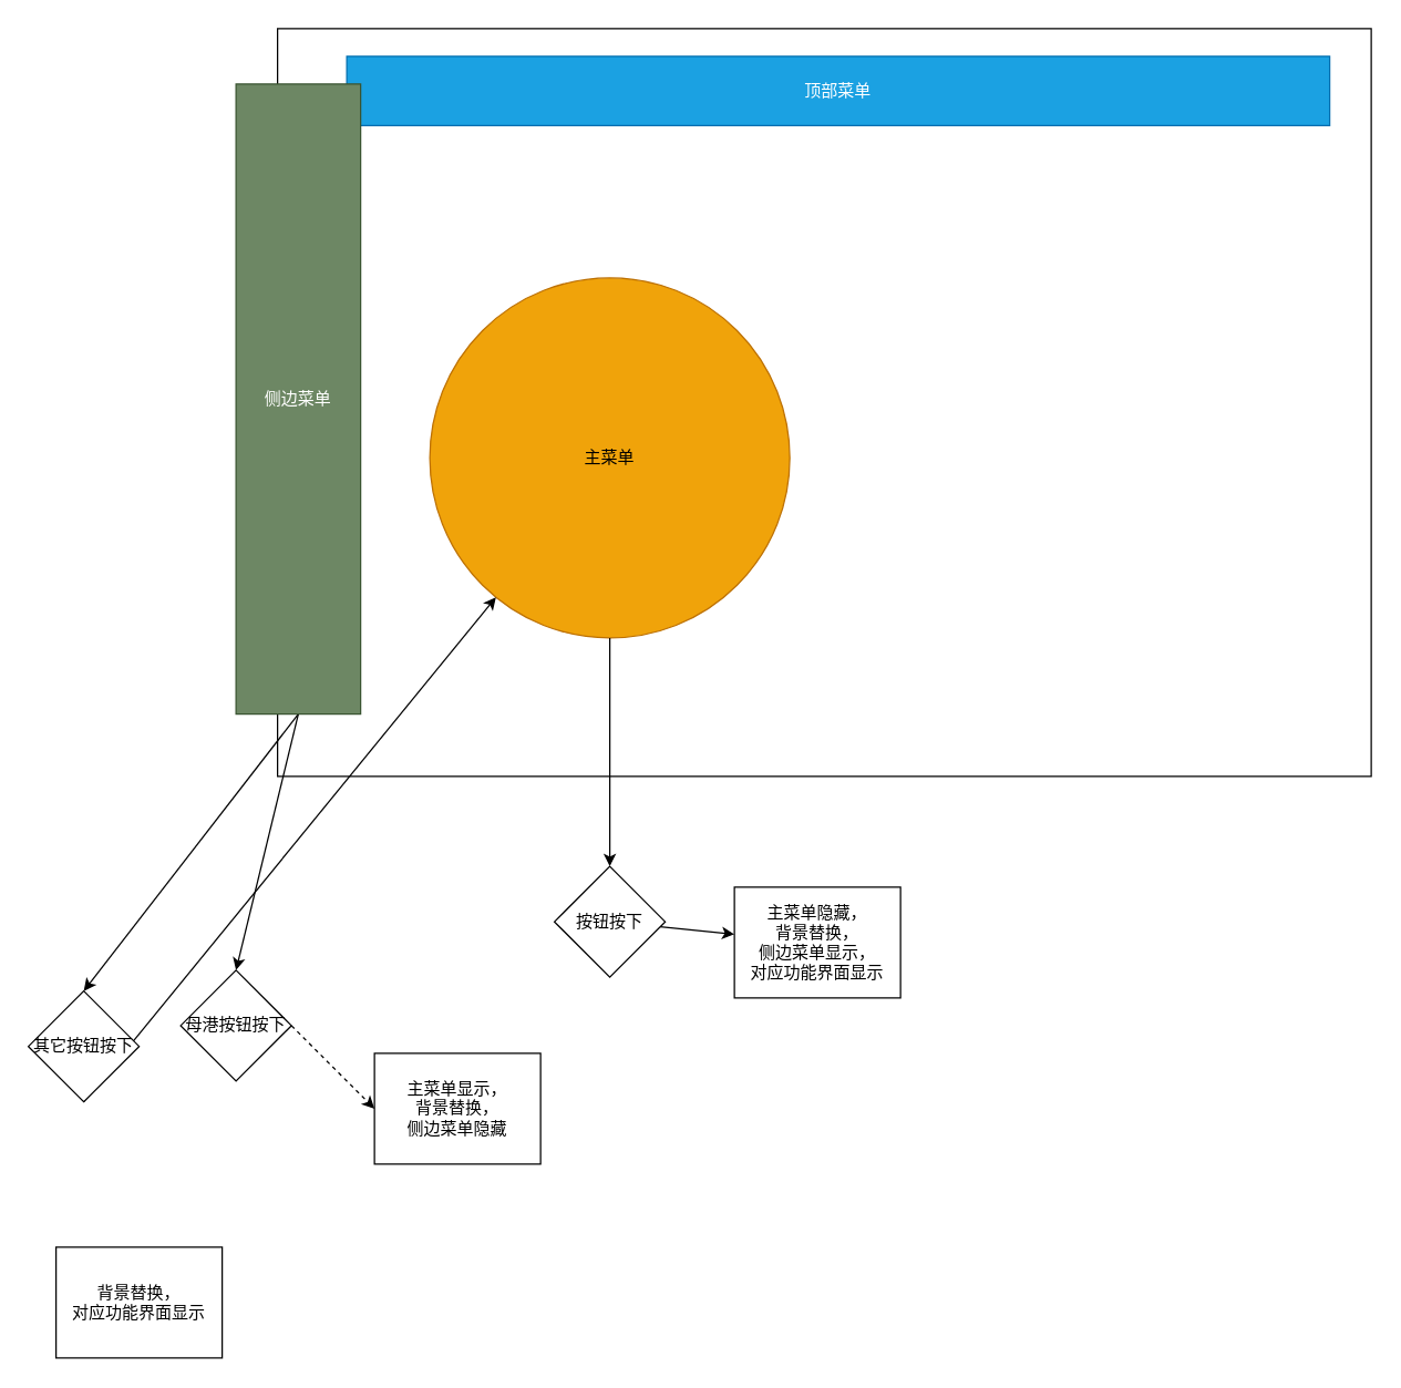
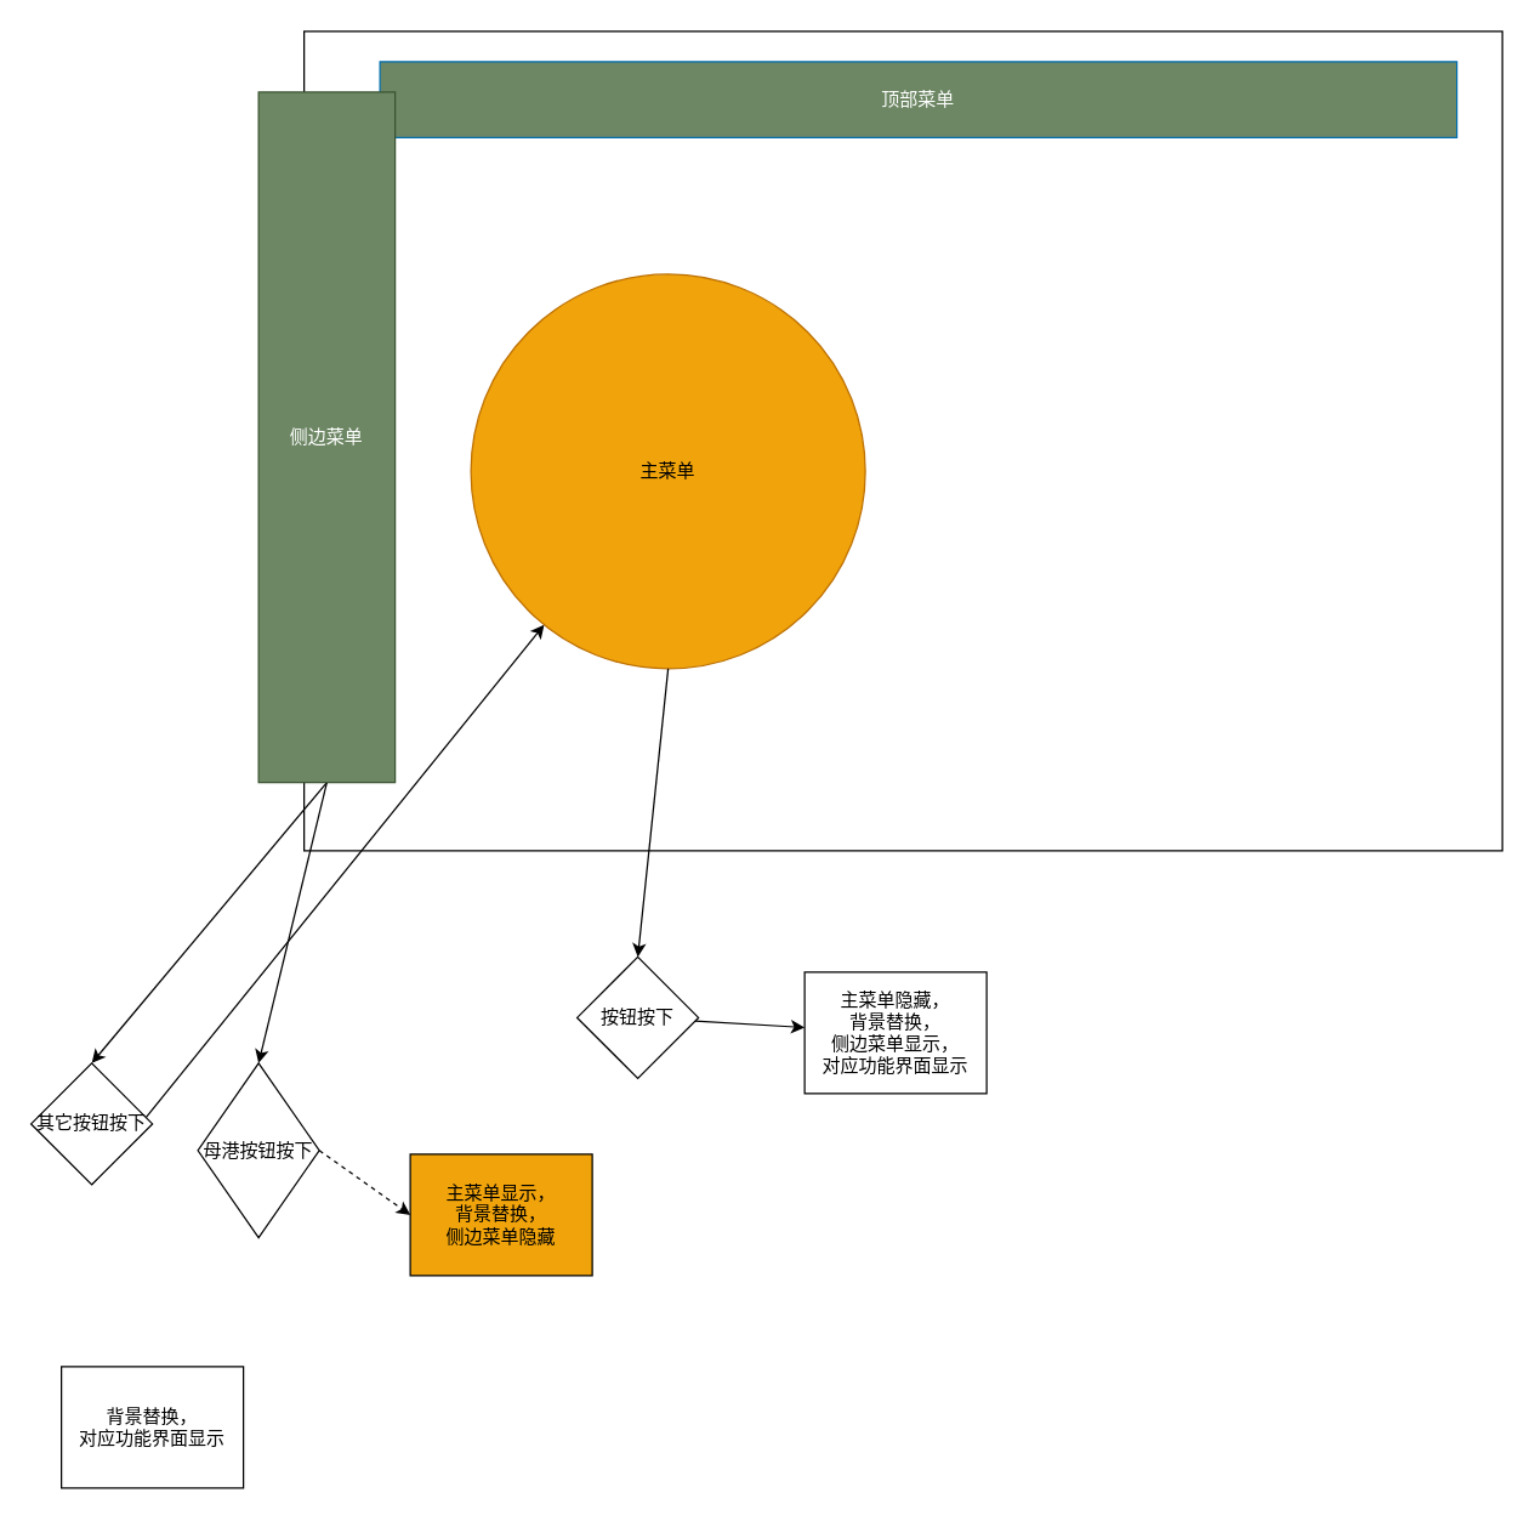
- <mxCell id="3" value="顶部菜单" style="rounded=0;whiteSpace=wrap;html=1;fillColor=#1ba1e2;fontColor=#ffffff;strokeColor=#006EAF;" vertex="1" parent="1"><mxGeometry x="250" y="40" width="710" height="50" as="geometry" /></mxCell>
+ <mxCell id="3" value="顶部菜单" style="rounded=0;whiteSpace=wrap;html=1;fillColor=#6d8764;fontColor=#ffffff;strokeColor=#006EAF;" vertex="1" parent="1"><mxGeometry x="250" y="40" width="710" height="50" as="geometry" /></mxCell>
- <mxCell id="4" value="主菜单" style="ellipse;whiteSpace=wrap;html=1;aspect=fixed;fillColor=#f0a30a;strokeColor=#BD7000;fontColor=#000000;" vertex="1" parent="1"><mxGeometry x="310" y="200" width="260" height="260" as="geometry" /></mxCell>
+ <mxCell id="4" value="主菜单" style="ellipse;whiteSpace=wrap;html=1;aspect=fixed;fillColor=#f0a30a;strokeColor=#BD7000;fontColor=#000000;" vertex="1" parent="1"><mxGeometry x="310" y="180" width="260" height="260" as="geometry" /></mxCell>
- <mxCell id="10" value="按钮按下" style="rhombus;whiteSpace=wrap;html=1;" vertex="1" parent="1"><mxGeometry x="400" y="625" width="80" height="80" as="geometry" /></mxCell>
+ <mxCell id="10" value="按钮按下" style="rhombus;whiteSpace=wrap;html=1;" vertex="1" parent="1"><mxGeometry x="380" y="630" width="80" height="80" as="geometry" /></mxCell>
- <mxCell id="13" value="母港按钮按下" style="rhombus;whiteSpace=wrap;html=1;" vertex="1" parent="1"><mxGeometry x="130" y="700" width="80" height="80" as="geometry" /></mxCell>
+ <mxCell id="13" value="母港按钮按下" style="rhombus;whiteSpace=wrap;html=1;" vertex="1" parent="1"><mxGeometry x="130" y="700" width="80" height="115" as="geometry" /></mxCell>
- <mxCell id="16" value="其它按钮按下" style="rhombus;whiteSpace=wrap;html=1;" vertex="1" parent="1"><mxGeometry x="20" y="715" width="80" height="80" as="geometry" /></mxCell>
+ <mxCell id="16" value="其它按钮按下" style="rhombus;whiteSpace=wrap;html=1;" vertex="1" parent="1"><mxGeometry x="20" y="700" width="80" height="80" as="geometry" /></mxCell>
- <mxCell id="14" value="主菜单显示，&lt;br&gt;背景替换，&lt;br&gt;侧边菜单隐藏" style="whiteSpace=wrap;html=1;" vertex="1" parent="1"><mxGeometry x="270" y="760" width="120" height="80" as="geometry" /></mxCell>
+ <mxCell id="14" value="主菜单显示，&lt;br&gt;背景替换，&lt;br&gt;侧边菜单隐藏" style="whiteSpace=wrap;html=1;fillColor=#f0a30a;" vertex="1" parent="1"><mxGeometry x="270" y="760" width="120" height="80" as="geometry" /></mxCell>
